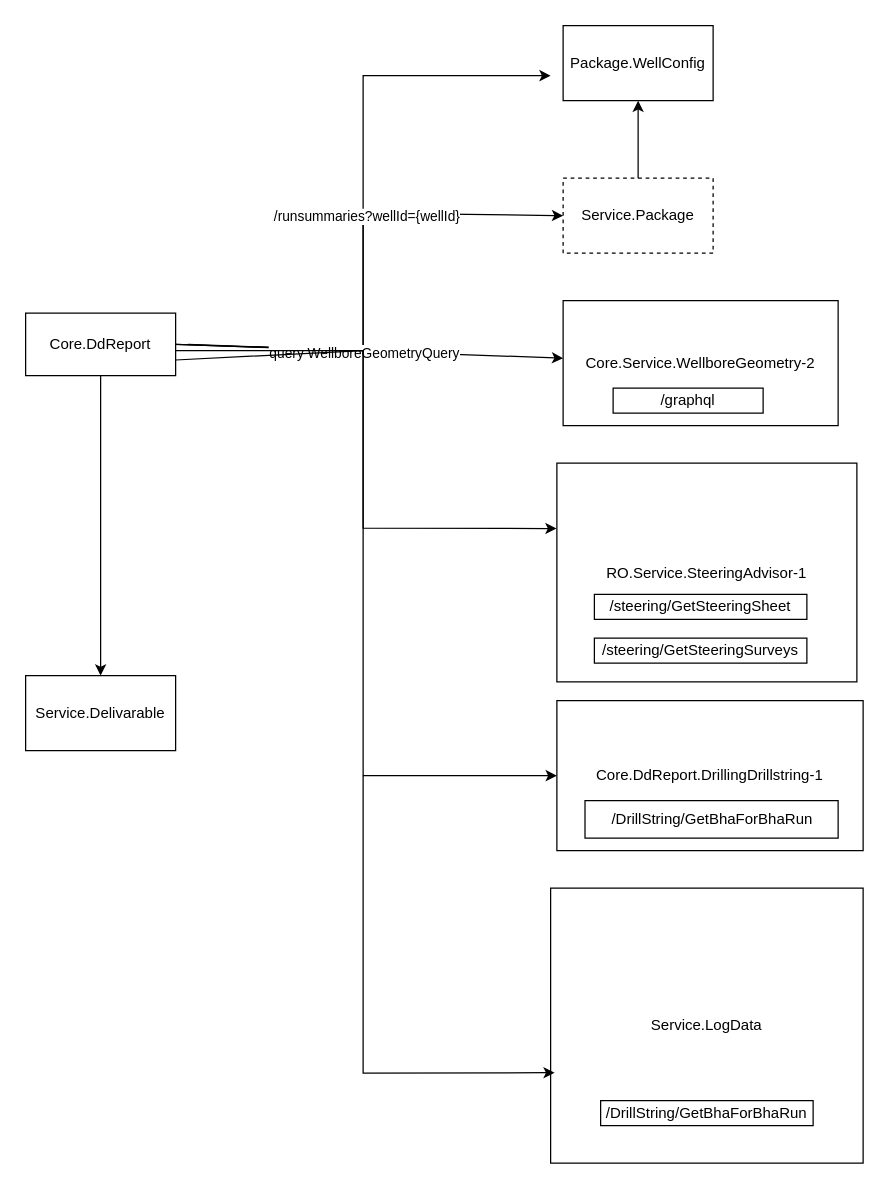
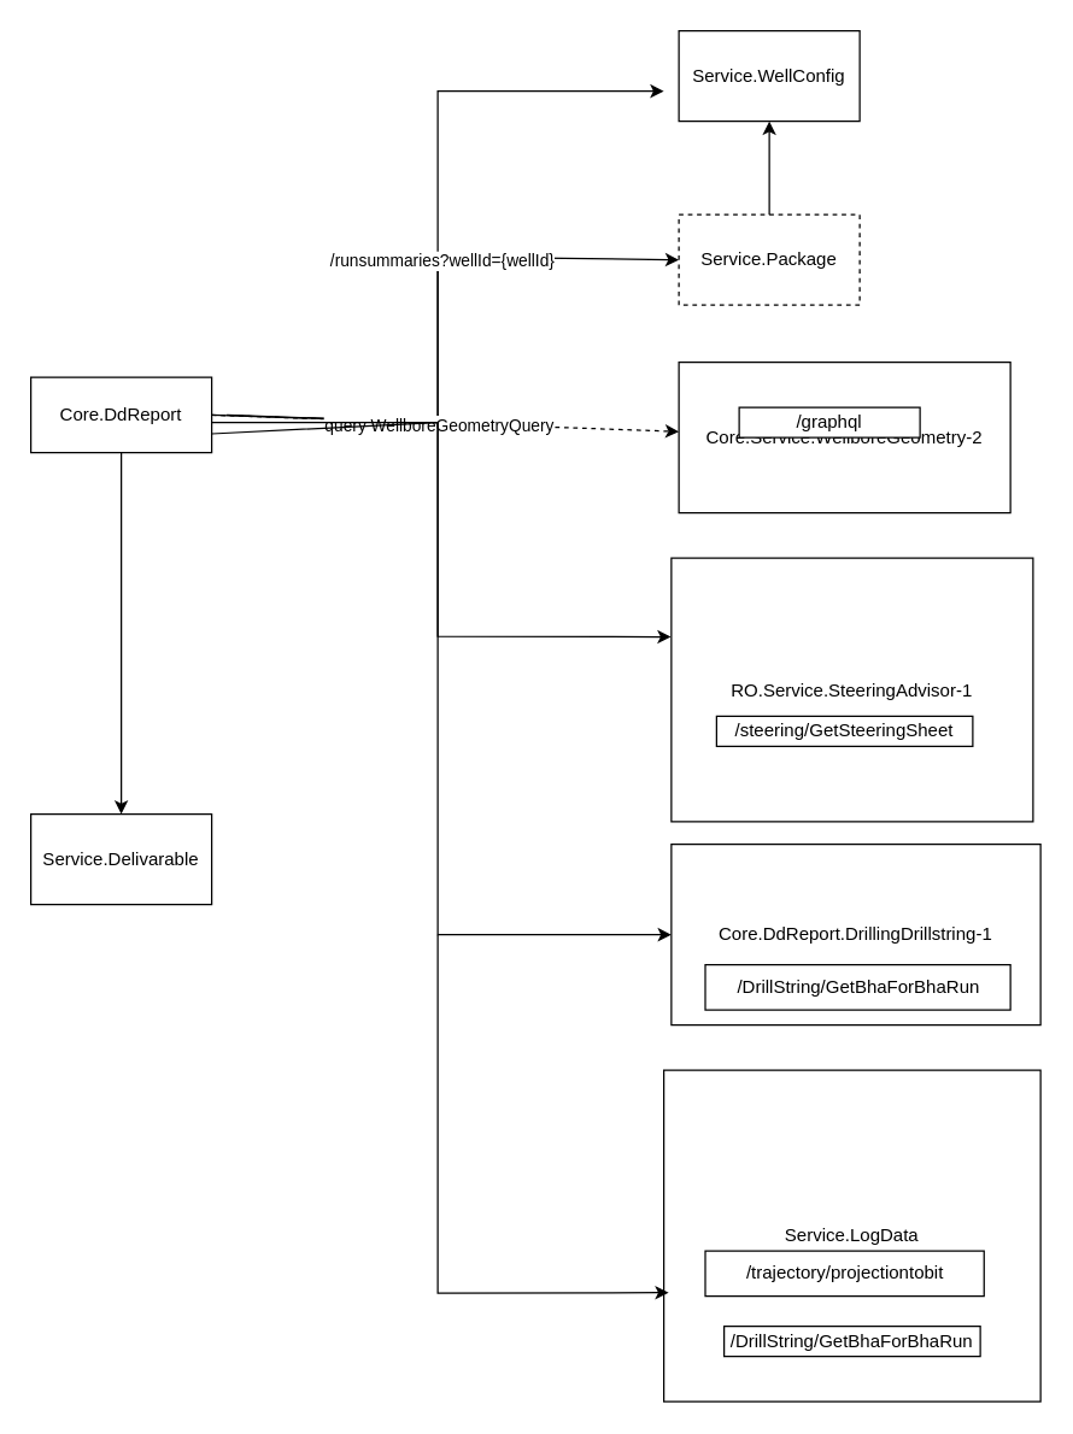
- <mxCell id="4" value="Package.WellConfig" style="rounded=0;whiteSpace=wrap;html=1;" vertex="1" parent="1"><mxGeometry x="450" width="120" height="60" as="geometry" y="20" /></mxCell>
+ <mxCell id="4" value="Service.WellConfig" style="rounded=0;whiteSpace=wrap;html=1;" vertex="1" parent="1"><mxGeometry x="450" width="120" height="60" as="geometry" y="20" /></mxCell>
- <mxCell id="11" value="" style="endArrow=classic;html=1;rounded=0;exitX=1;exitY=0.5;exitDx=0;exitDy=0;" edge="1" parent="1" source="2" target="9"><mxGeometry width="50" height="50" relative="1" as="geometry"><mxPoint x="280" y="270" as="sourcePoint" /><mxPoint x="330" y="220" as="targetPoint" /></mxGeometry></mxCell>
+ <mxCell id="11" value="" style="endArrow=classic;html=1;rounded=0;exitX=1;exitY=0.5;exitDx=0;exitDy=0;dashed=1;" edge="1" parent="1" source="2" target="9"><mxGeometry width="50" height="50" relative="1" as="geometry"><mxPoint x="280" y="270" as="sourcePoint" /><mxPoint x="330" y="220" as="targetPoint" /></mxGeometry></mxCell>
- <mxCell id="10" value="/graphql" style="rounded=0;whiteSpace=wrap;html=1;" vertex="1" parent="1"><mxGeometry x="490" y="310" width="120" height="20" as="geometry" /></mxCell>
+ <mxCell id="10" value="/graphql" style="rounded=0;whiteSpace=wrap;html=1;" vertex="1" parent="1"><mxGeometry x="490" y="270" width="120" height="20" as="geometry" /></mxCell>
- <mxCell id="15" value="/steering/GetSteeringSurveys" style="rounded=0;whiteSpace=wrap;html=1;" vertex="1" parent="1"><mxGeometry x="475" y="510" width="170" height="20" as="geometry" /></mxCell>
+ <mxCell id="18" value="/trajectory/projectiontobit" style="rounded=0;whiteSpace=wrap;html=1;" vertex="1" parent="1"><mxGeometry x="467.5" y="830" width="185" height="30" as="geometry" /></mxCell>
